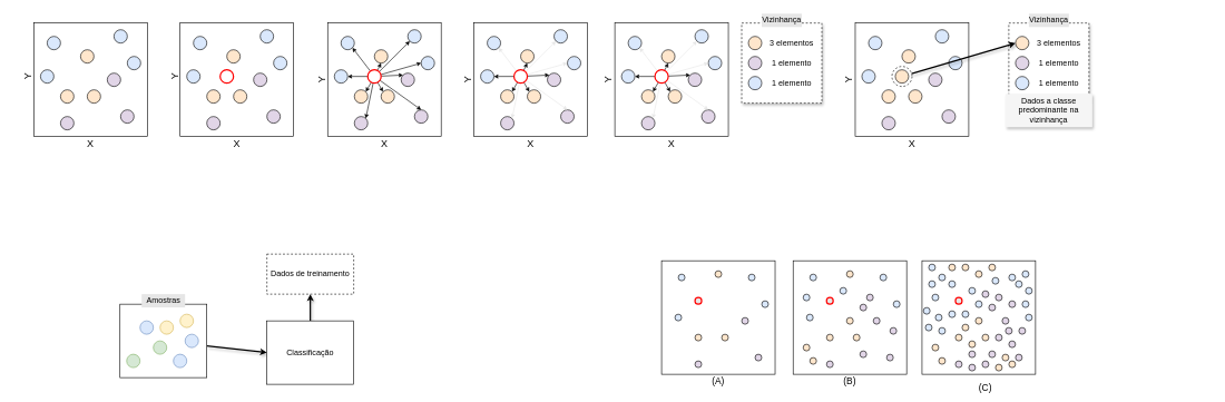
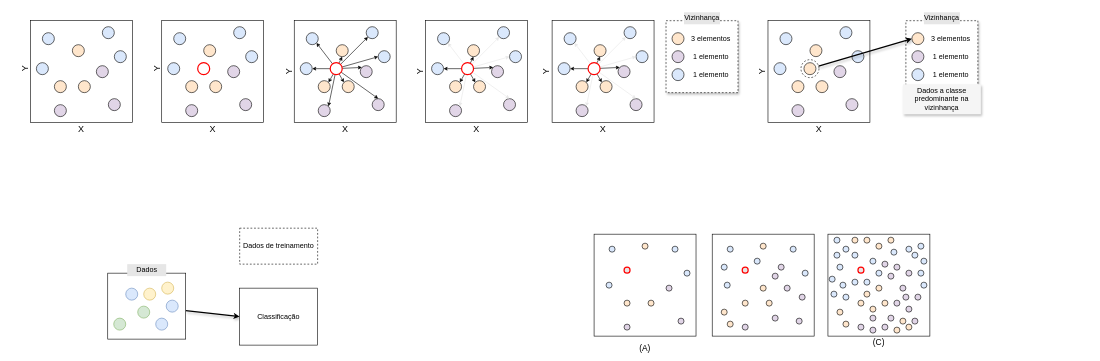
- <mxCell id="150" value="Amostras" style="text;html=1;strokeColor=none;fillColor=#E6E6E6;align=center;verticalAlign=middle;whiteSpace=wrap;rounded=0;shadow=0;" vertex="1" parent="1"><mxGeometry x="211.5" y="440" width="65" height="20" as="geometry" /></mxCell>
+ <mxCell id="150" value="Dados" style="text;html=1;strokeColor=none;fillColor=#E6E6E6;align=center;verticalAlign=middle;whiteSpace=wrap;rounded=0;shadow=0;" vertex="1" parent="1"><mxGeometry x="211.5" y="440" width="65" height="20" as="geometry" /></mxCell>
- <mxCell id="144" style="edgeStyle=none;rounded=0;orthogonalLoop=1;jettySize=auto;html=1;entryX=0.5;entryY=1;entryDx=0;entryDy=0;shadow=1;endSize=4;strokeColor=#000000;strokeWidth=2;" edge="1" parent="1" source="145" target="143"><mxGeometry relative="1" as="geometry" /></mxCell>
- <mxCell id="238" value="&lt;font style=&quot;font-size: 14px&quot;&gt;(A)&lt;/font&gt;" style="text;html=1;strokeColor=none;fillColor=none;align=center;verticalAlign=middle;whiteSpace=wrap;rounded=0;shadow=0;" vertex="1" parent="1"><mxGeometry x="1055" y="560" width="40" height="20" as="geometry" /></mxCell>
+ <mxCell id="238" value="&lt;font style=&quot;font-size: 14px&quot;&gt;(A)&lt;/font&gt;" style="text;html=1;strokeColor=none;fillColor=none;align=center;verticalAlign=middle;whiteSpace=wrap;rounded=0;shadow=0;" vertex="1" parent="1"><mxGeometry x="1055" y="570" width="40" height="20" as="geometry" /></mxCell>
- <mxCell id="239" value="&lt;font style=&quot;font-size: 14px&quot;&gt;(B)&lt;/font&gt;" style="text;html=1;strokeColor=none;fillColor=none;align=center;verticalAlign=middle;whiteSpace=wrap;rounded=0;shadow=0;" vertex="1" parent="1"><mxGeometry x="1252" y="560" width="40" height="20" as="geometry" /></mxCell>
- <mxCell id="240" value="&lt;font style=&quot;font-size: 14px&quot;&gt;(C)&lt;/font&gt;" style="text;html=1;strokeColor=none;fillColor=none;align=center;verticalAlign=middle;whiteSpace=wrap;rounded=0;shadow=0;" vertex="1" parent="1"><mxGeometry x="1455" y="570" width="40" height="20" as="geometry" /></mxCell>
+ <mxCell id="240" value="&lt;font style=&quot;font-size: 14px&quot;&gt;(C)&lt;/font&gt;" style="text;html=1;strokeColor=none;fillColor=none;align=center;verticalAlign=middle;whiteSpace=wrap;rounded=0;shadow=0;" vertex="1" parent="1"><mxGeometry x="1445" y="560" width="40" height="20" as="geometry" /></mxCell>
